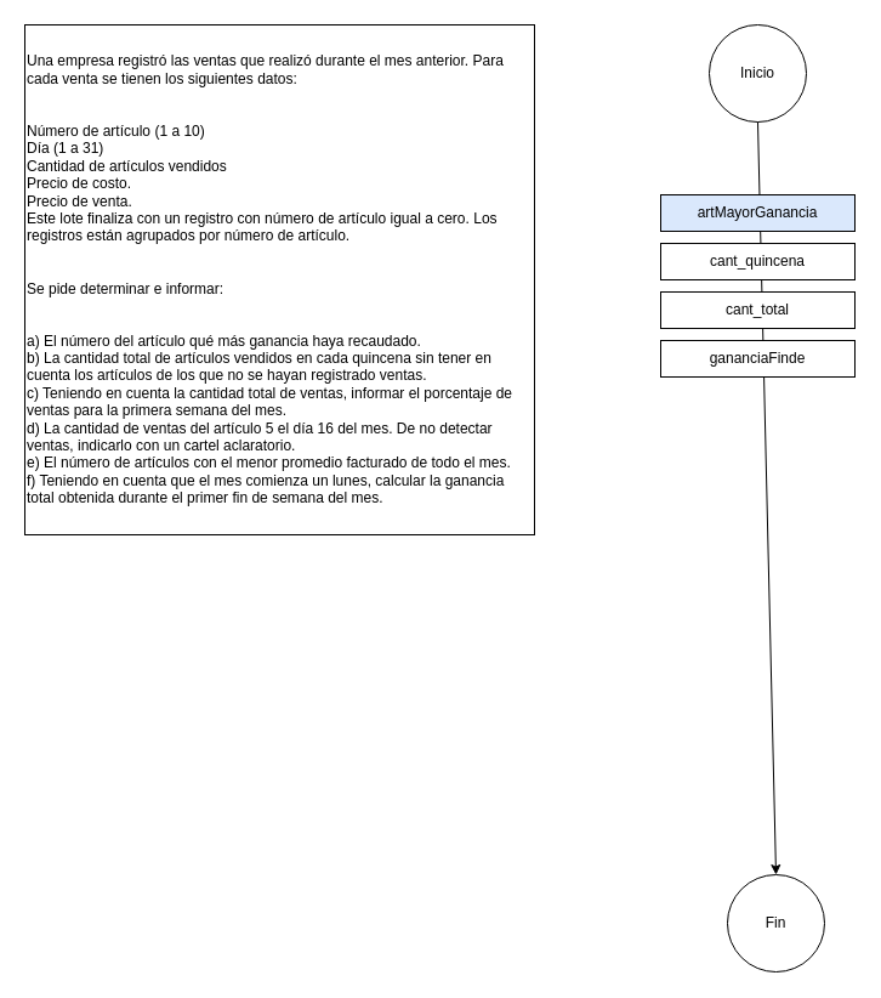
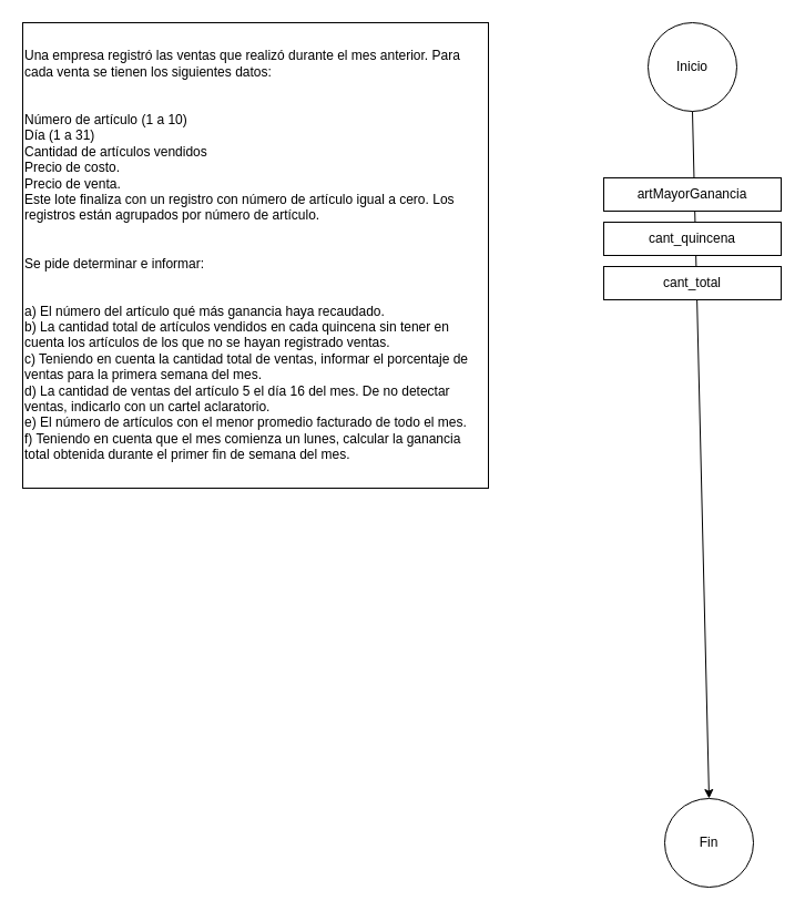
- <mxCell id="6" value="artMayorGanancia" style="rounded=0;whiteSpace=wrap;html=1;fillColor=#dae8fc;" vertex="1" parent="1"><mxGeometry x="544" y="160" width="160" height="30" as="geometry" /></mxCell>
+ <mxCell id="6" value="artMayorGanancia" style="rounded=0;whiteSpace=wrap;html=1;" vertex="1" parent="1"><mxGeometry x="544" y="160" width="160" height="30" as="geometry" /></mxCell>
- <mxCell id="9" value="gananciaFinde" style="rounded=0;whiteSpace=wrap;html=1;" vertex="1" parent="1"><mxGeometry x="544" y="280" width="160" height="30" as="geometry" /></mxCell>
